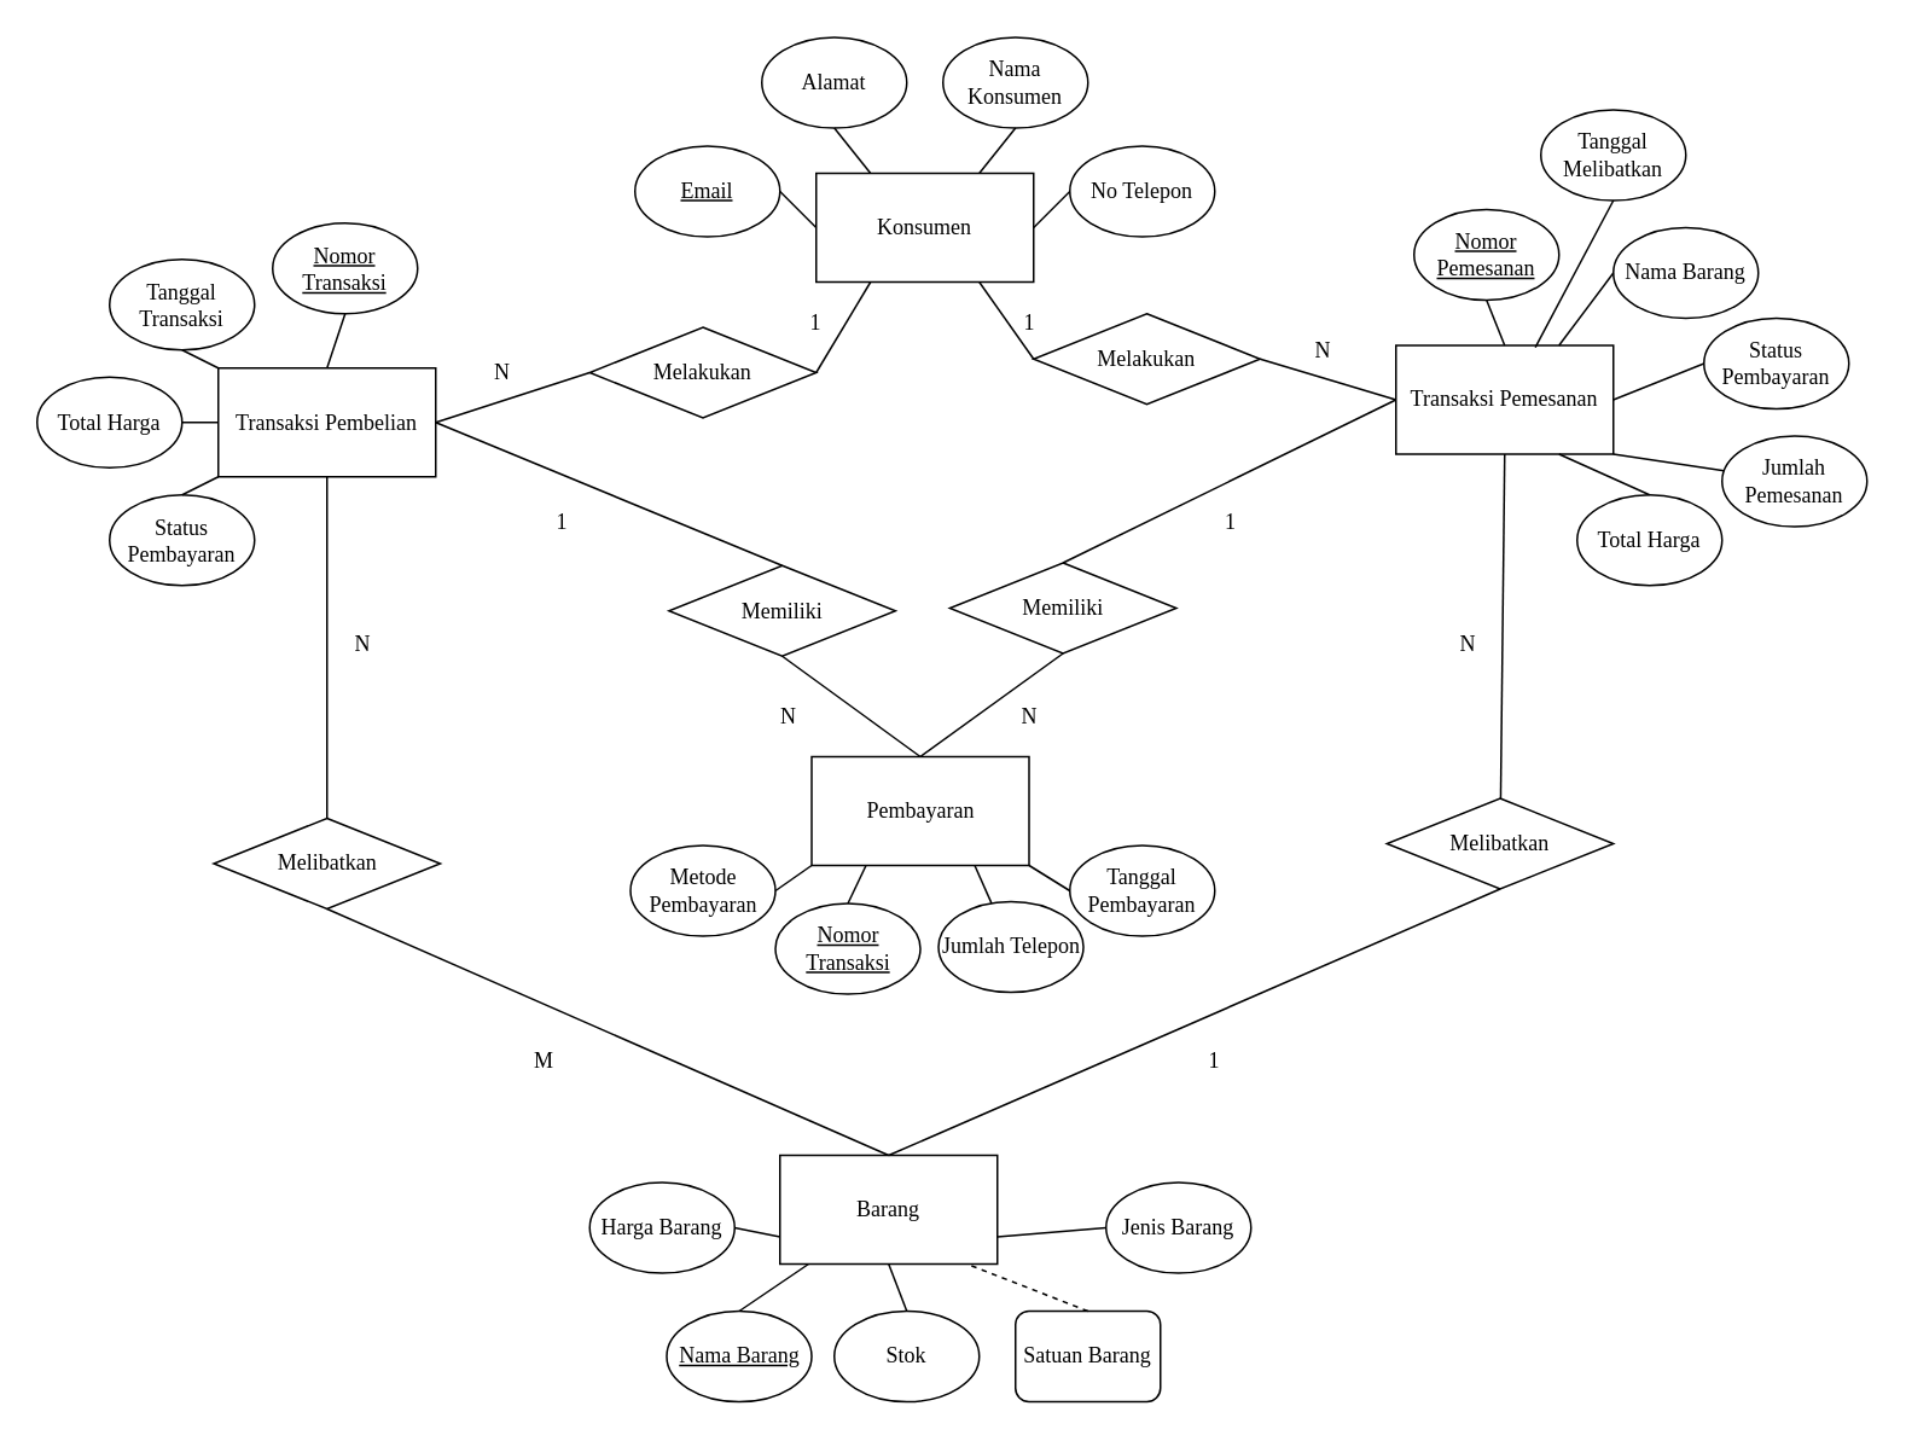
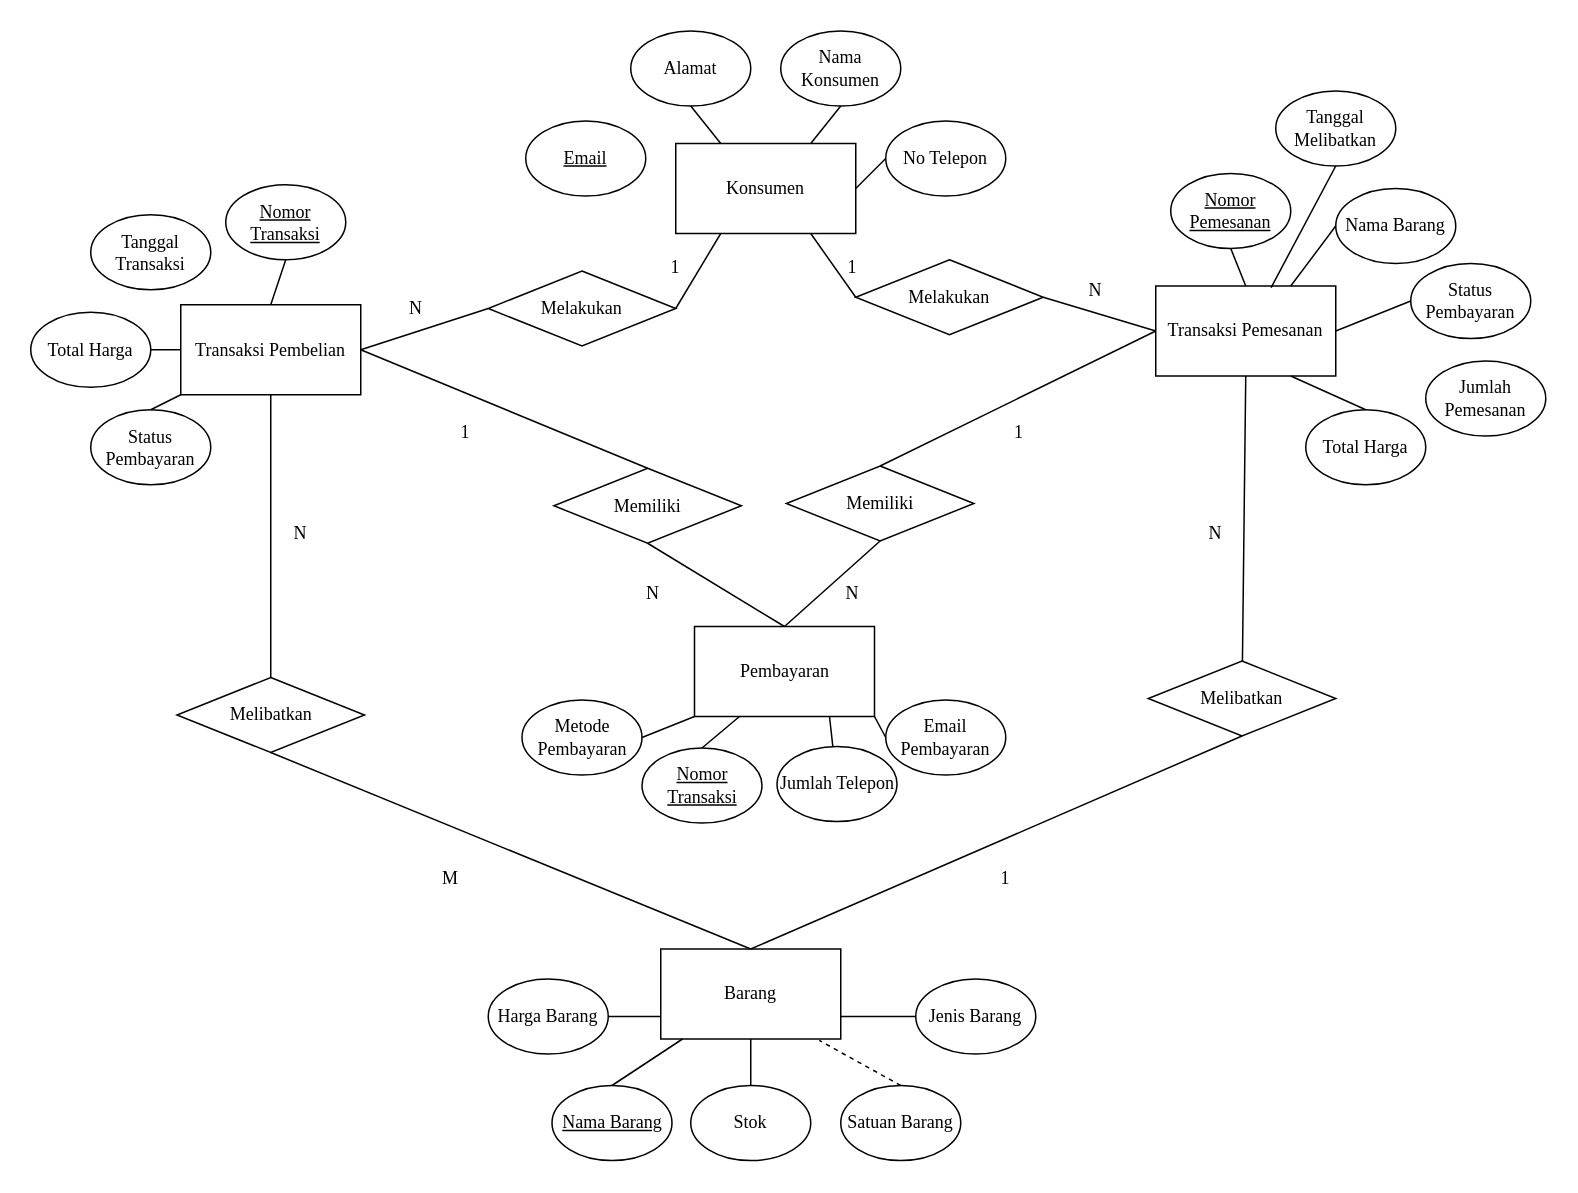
- <mxCell id="33" value="" style="endArrow=none;html=1;rounded=0;hachureGap=4;fontFamily=Architects Daughter;fontSource=https%3A%2F%2Ffonts.googleapis.com%2Fcss%3Ffamily%3DArchitects%2BDaughter;exitX=0;exitY=0.5;exitDx=0;exitDy=0;entryX=1;entryY=0.5;entryDx=0;entryDy=0;" edge="1" parent="1" source="2" target="3"><mxGeometry width="50" height="50" relative="1" as="geometry"><mxPoint x="520" y="105" as="sourcePoint" /><mxPoint x="470" y="80" as="targetPoint" /></mxGeometry></mxCell>
- <mxCell id="35" value="" style="endArrow=none;html=1;rounded=0;hachureGap=4;fontFamily=Architects Daughter;fontSource=https%3A%2F%2Ffonts.googleapis.com%2Fcss%3Ffamily%3DArchitects%2BDaughter;exitX=0;exitY=0;exitDx=0;exitDy=0;entryX=0.5;entryY=1;entryDx=0;entryDy=0;" edge="1" parent="1" source="7" target="9"><mxGeometry width="50" height="50" relative="1" as="geometry"><mxPoint x="190" y="212.5" as="sourcePoint" /><mxPoint x="200" y="182.5" as="targetPoint" /></mxGeometry></mxCell>
- <mxCell id="49" value="" style="endArrow=none;html=1;rounded=0;hachureGap=4;fontFamily=Architects Daughter;fontSource=https%3A%2F%2Ffonts.googleapis.com%2Fcss%3Ffamily%3DArchitects%2BDaughter;exitX=1;exitY=1;exitDx=0;exitDy=0;" edge="1" parent="1" source="12" target="16"><mxGeometry width="50" height="50" relative="1" as="geometry"><mxPoint x="870" y="260" as="sourcePoint" /><mxPoint x="890" y="280" as="targetPoint" /></mxGeometry></mxCell>
- <mxCell id="25" value="&lt;font face=&quot;Times New Roman&quot;&gt;Pembayaran&lt;/font&gt;" style="rounded=0;whiteSpace=wrap;html=1;hachureGap=4;fontFamily=Architects Daughter;fontSource=https%3A%2F%2Ffonts.googleapis.com%2Fcss%3Ffamily%3DArchitects%2BDaughter;" vertex="1" parent="1"><mxGeometry x="447.5" y="417" width="120" height="60" as="geometry" /></mxCell>
+ <mxCell id="25" value="&lt;font face=&quot;Times New Roman&quot;&gt;Pembayaran&lt;/font&gt;" style="rounded=0;whiteSpace=wrap;html=1;hachureGap=4;fontFamily=Architects Daughter;fontSource=https%3A%2F%2Ffonts.googleapis.com%2Fcss%3Ffamily%3DArchitects%2BDaughter;" vertex="1" parent="1"><mxGeometry x="462.5" y="417" width="120" height="60" as="geometry" /></mxCell>
- <mxCell id="28" value="Tanggal Pembayaran" style="ellipse;whiteSpace=wrap;html=1;fontFamily=Times New Roman;" vertex="1" parent="1"><mxGeometry x="590" y="466" width="80" height="50" as="geometry" /></mxCell>
+ <mxCell id="28" value="Email Pembayaran" style="ellipse;whiteSpace=wrap;html=1;fontFamily=Times New Roman;" vertex="1" parent="1"><mxGeometry x="590" y="466" width="80" height="50" as="geometry" /></mxCell>
- <mxCell id="19" value="&lt;font face=&quot;Times New Roman&quot;&gt;Barang&lt;/font&gt;" style="rounded=0;whiteSpace=wrap;html=1;hachureGap=4;fontFamily=Architects Daughter;fontSource=https%3A%2F%2Ffonts.googleapis.com%2Fcss%3Ffamily%3DArchitects%2BDaughter;" vertex="1" parent="1"><mxGeometry x="430" y="637" width="120" height="60" as="geometry" /></mxCell>
+ <mxCell id="19" value="&lt;font face=&quot;Times New Roman&quot;&gt;Barang&lt;/font&gt;" style="rounded=0;whiteSpace=wrap;html=1;hachureGap=4;fontFamily=Architects Daughter;fontSource=https%3A%2F%2Ffonts.googleapis.com%2Fcss%3Ffamily%3DArchitects%2BDaughter;" vertex="1" parent="1"><mxGeometry x="440" y="632" width="120" height="60" as="geometry" /></mxCell>
- <mxCell id="23" value="Satuan Barang" style="whiteSpace=wrap;html=1;fontFamily=Times New Roman;rounded=1;" vertex="1" parent="1"><mxGeometry x="560" y="723" width="80" height="50" as="geometry" /></mxCell>
+ <mxCell id="23" value="Satuan Barang" style="ellipse;whiteSpace=wrap;html=1;fontFamily=Times New Roman;" vertex="1" parent="1"><mxGeometry x="560" y="723" width="80" height="50" as="geometry" /></mxCell>
